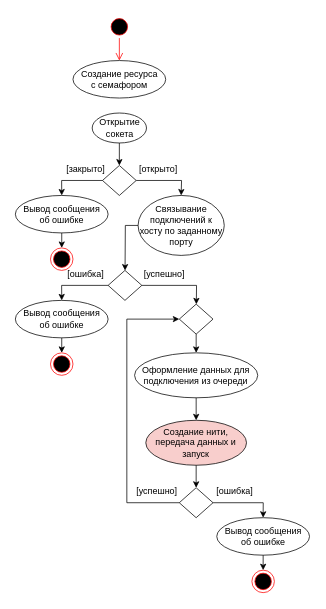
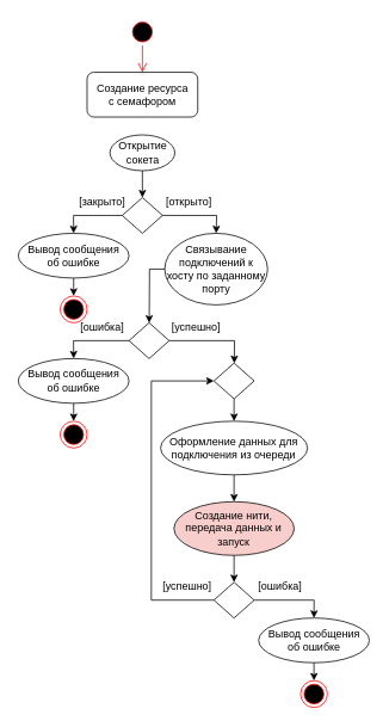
- <mxCell id="21" value="&lt;div&gt;Создание ресурса&lt;/div&gt;&lt;div&gt;с семафором&lt;/div&gt;" style="ellipse;whiteSpace=wrap;html=1;" vertex="1" parent="1"><mxGeometry x="96.88" y="80" width="123.75" height="50" as="geometry" /></mxCell>
+ <mxCell id="21" value="&lt;div&gt;Создание ресурса&lt;/div&gt;&lt;div&gt;с семафором&lt;/div&gt;" style="whiteSpace=wrap;html=1;rounded=1;" vertex="1" parent="1"><mxGeometry x="96.88" y="80" width="123.75" height="50" as="geometry" /></mxCell>
